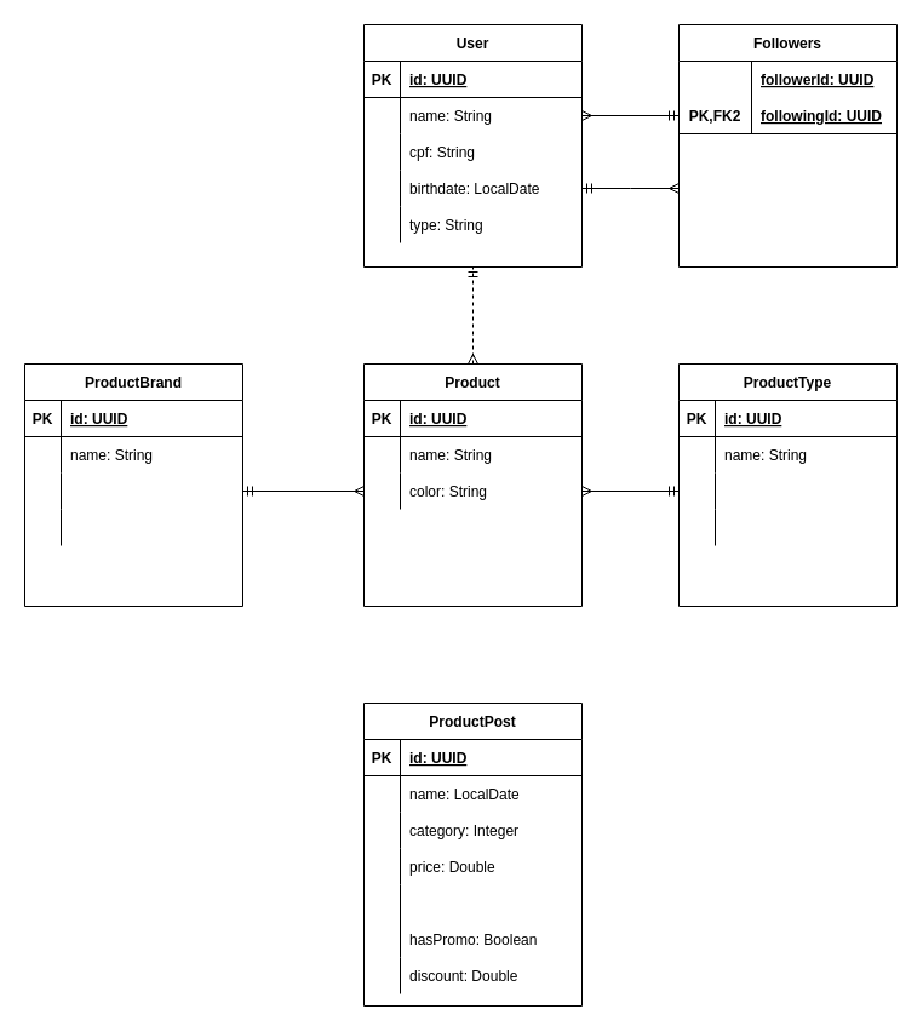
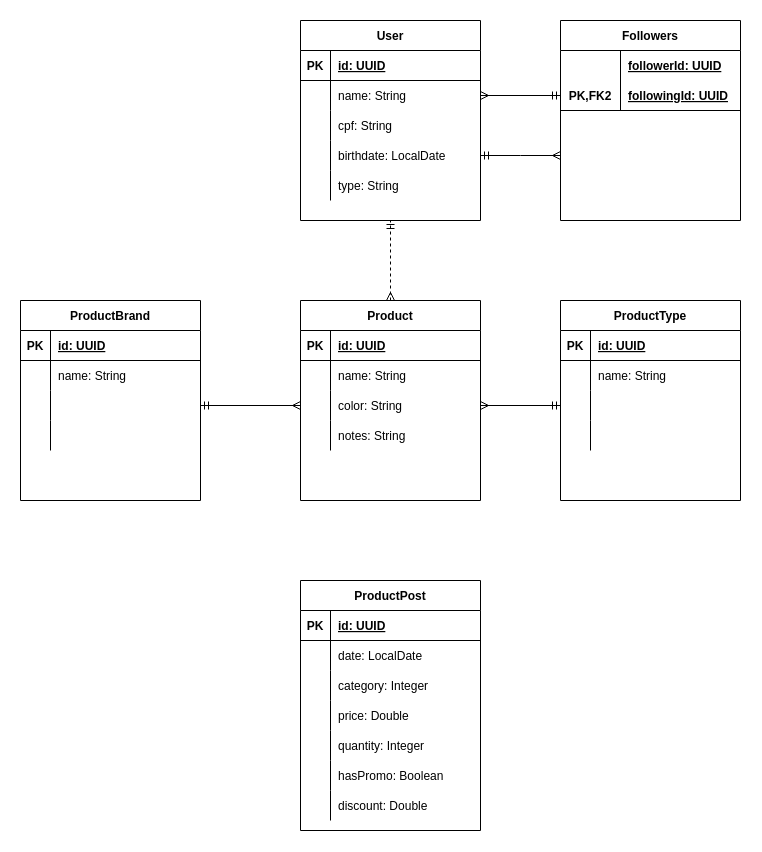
+ <mxCell id="37" value="notes: String" style="shape=partialRectangle;connectable=0;fillColor=none;top=0;left=0;bottom=0;right=0;align=left;spacingLeft=6;overflow=hidden;" parent="35" vertex="1"><mxGeometry x="30" width="150" height="30" as="geometry" /></mxCell>
- <mxCell id="44" value="name: LocalDate" style="shape=partialRectangle;connectable=0;fillColor=none;top=0;left=0;bottom=0;right=0;align=left;spacingLeft=6;overflow=hidden;" parent="42" vertex="1"><mxGeometry x="30" width="150" height="30" as="geometry" /></mxCell>
+ <mxCell id="44" value="date: LocalDate" style="shape=partialRectangle;connectable=0;fillColor=none;top=0;left=0;bottom=0;right=0;align=left;spacingLeft=6;overflow=hidden;" parent="42" vertex="1"><mxGeometry x="30" width="150" height="30" as="geometry" /></mxCell>
+ <mxCell id="53" value="quantity: Integer" style="shape=partialRectangle;connectable=0;fillColor=none;top=0;left=0;bottom=0;right=0;align=left;spacingLeft=6;overflow=hidden;" parent="51" vertex="1"><mxGeometry x="30" width="150" height="30" as="geometry" /></mxCell>
